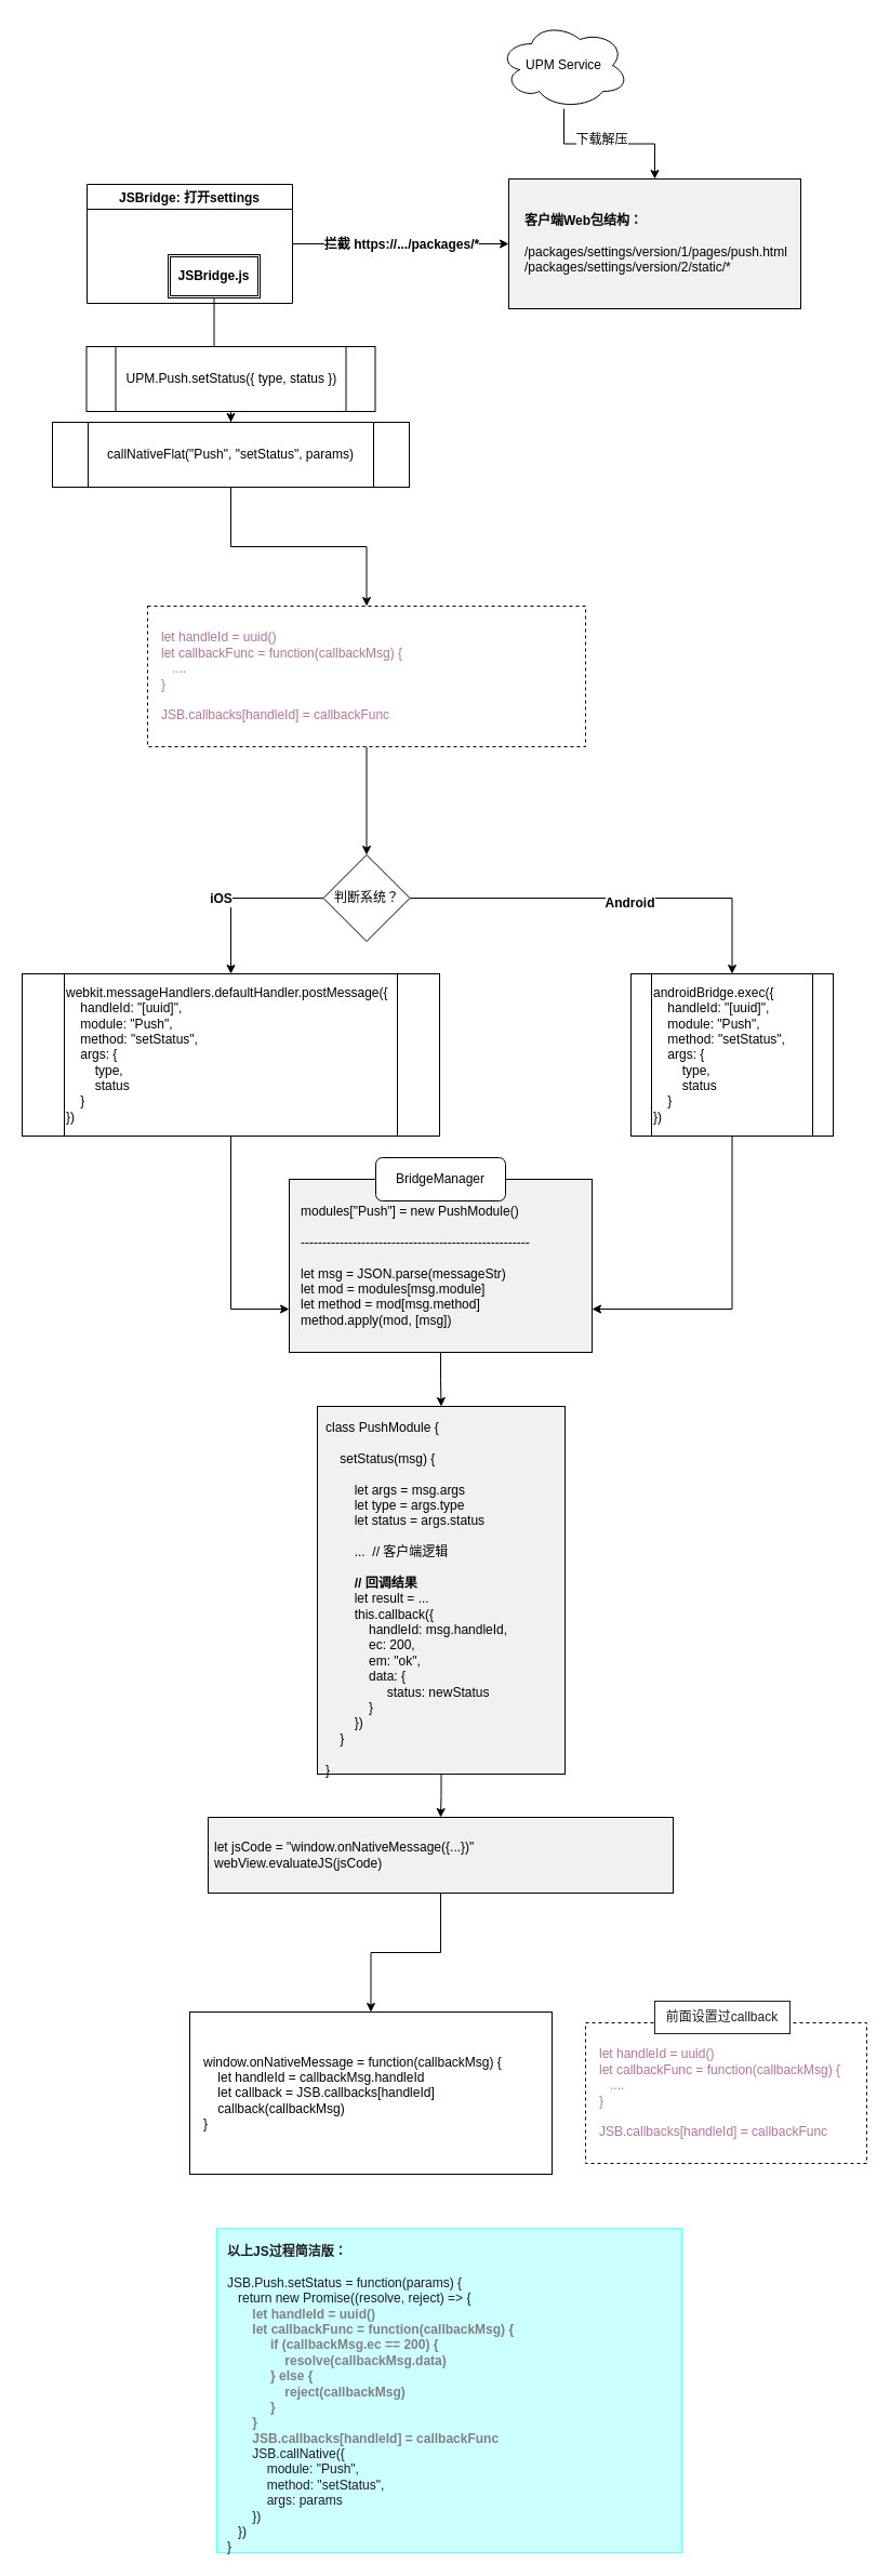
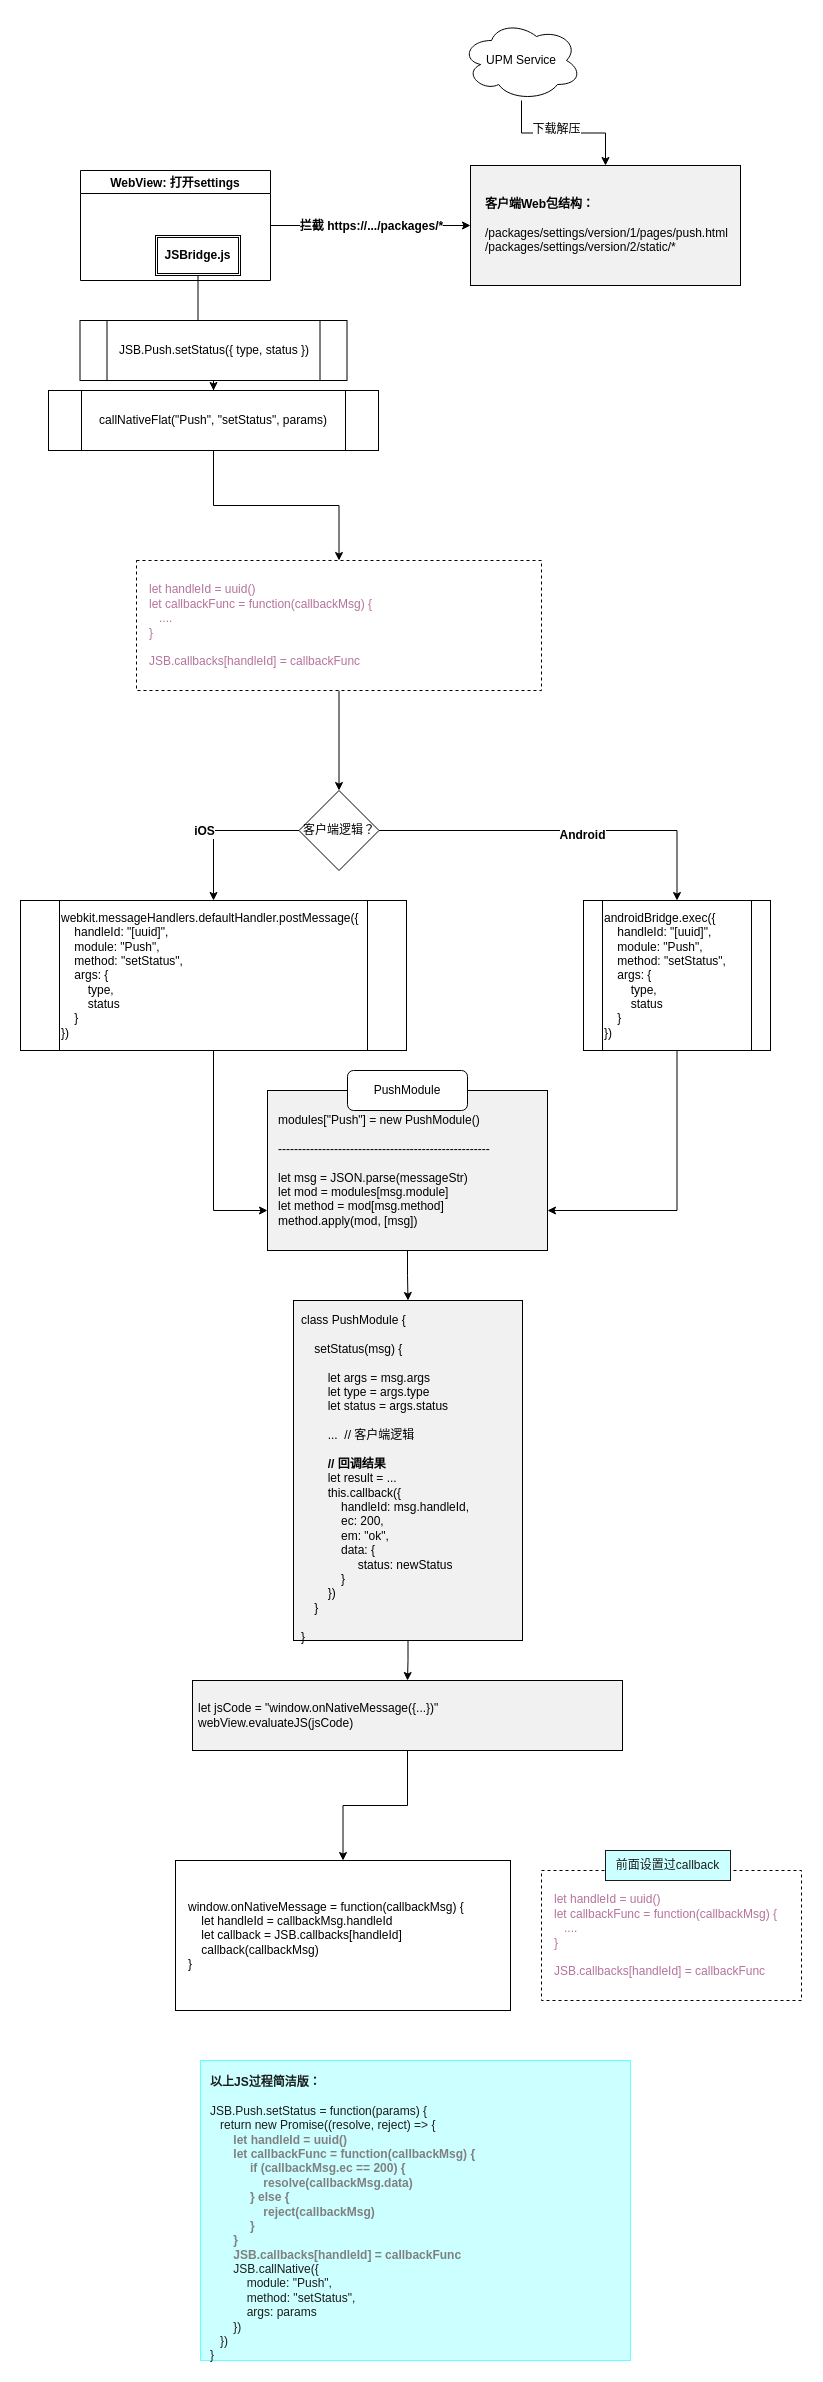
- <mxCell id="8" value="JSBridge: 打开settings" style="swimlane;align=center;" vertex="1" parent="1"><mxGeometry x="80" y="170" width="190" height="110" as="geometry"><mxRectangle x="80" y="210" width="150" height="23" as="alternateBounds" /></mxGeometry></mxCell>
+ <mxCell id="8" value="WebView: 打开settings" style="swimlane;align=center;" vertex="1" parent="1"><mxGeometry x="80" y="170" width="190" height="110" as="geometry"><mxRectangle x="80" y="210" width="150" height="23" as="alternateBounds" /></mxGeometry></mxCell>
- <mxCell id="12" value="UPM.Push.setStatus({ type, status })" style="shape=process;whiteSpace=wrap;html=1;backgroundOutline=1;align=center;" vertex="1" parent="1"><mxGeometry x="79.5" y="320" width="267" height="60" as="geometry" /></mxCell>
+ <mxCell id="12" value="JSB.Push.setStatus({ type, status })" style="shape=process;whiteSpace=wrap;html=1;backgroundOutline=1;align=center;" vertex="1" parent="1"><mxGeometry x="79.5" y="320" width="267" height="60" as="geometry" /></mxCell>
- <mxCell id="19" value="判断系统？" style="rhombus;whiteSpace=wrap;html=1;align=center;" vertex="1" parent="1"><mxGeometry x="298.5" y="790" width="80" height="80" as="geometry" /></mxCell>
+ <mxCell id="19" value="客户端逻辑？" style="rhombus;whiteSpace=wrap;html=1;align=center;" vertex="1" parent="1"><mxGeometry x="298.5" y="790" width="80" height="80" as="geometry" /></mxCell>
- <mxCell id="28" value="BridgeManager" style="rounded=1;whiteSpace=wrap;html=1;fontFamily=Helvetica;align=center;" vertex="1" parent="1"><mxGeometry x="347" y="1070" width="120" height="40" as="geometry" /></mxCell>
+ <mxCell id="28" value="PushModule" style="rounded=1;whiteSpace=wrap;html=1;fontFamily=Helvetica;align=center;" vertex="1" parent="1"><mxGeometry x="347" y="1070" width="120" height="40" as="geometry" /></mxCell>
- <mxCell id="36" value="前面设置过callback" style="rounded=0;whiteSpace=wrap;html=1;labelBackgroundColor=none;strokeColor=#1C1C1C;fillColor=#FFFFFF;fontFamily=Helvetica;fontColor=#1C1C1C;align=center;" vertex="1" parent="1"><mxGeometry x="605" y="1850" width="125" height="30" as="geometry" /></mxCell>
+ <mxCell id="36" value="前面设置过callback" style="rounded=0;whiteSpace=wrap;html=1;labelBackgroundColor=none;strokeColor=#1C1C1C;fillColor=#ccffff;fontFamily=Helvetica;fontColor=#1C1C1C;align=center;" vertex="1" parent="1"><mxGeometry x="605" y="1850" width="125" height="30" as="geometry" /></mxCell>
